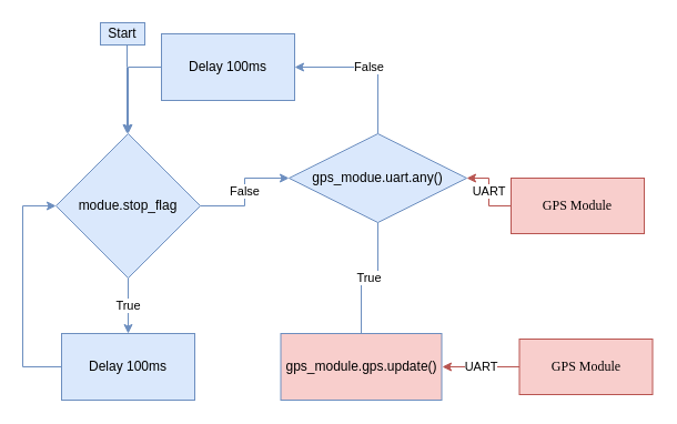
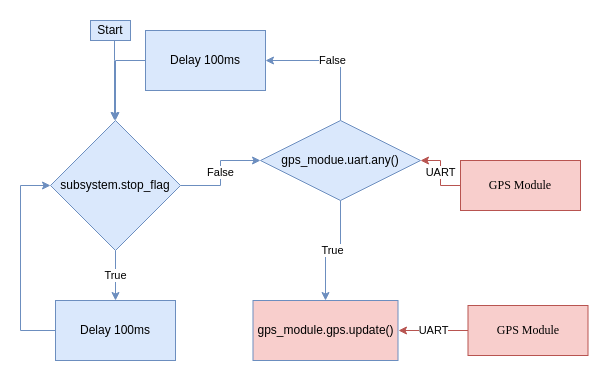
- <mxCell id="4" value="modue.stop_flag" style="rhombus;whiteSpace=wrap;html=1;fillColor=#dae8fc;strokeColor=#6c8ebf;" vertex="1" parent="1"><mxGeometry x="50" y="120" width="130" height="130" as="geometry" /></mxCell>
+ <mxCell id="4" value="subsystem.stop_flag" style="rhombus;whiteSpace=wrap;html=1;fillColor=#dae8fc;strokeColor=#6c8ebf;" vertex="1" parent="1"><mxGeometry x="50" y="120" width="130" height="130" as="geometry" /></mxCell>
- <mxCell id="5" value="True" style="edgeStyle=orthogonalEdgeStyle;rounded=0;orthogonalLoop=1;jettySize=auto;html=1;fillColor=#dae8fc;strokeColor=#6c8ebf;endArrow=none;" edge="1" parent="1" source="7" target="10"><mxGeometry relative="1" as="geometry" /></mxCell>
+ <mxCell id="5" value="True" style="edgeStyle=orthogonalEdgeStyle;rounded=0;orthogonalLoop=1;jettySize=auto;html=1;fillColor=#dae8fc;strokeColor=#6c8ebf;" edge="1" parent="1" source="7" target="10"><mxGeometry relative="1" as="geometry" /></mxCell>
